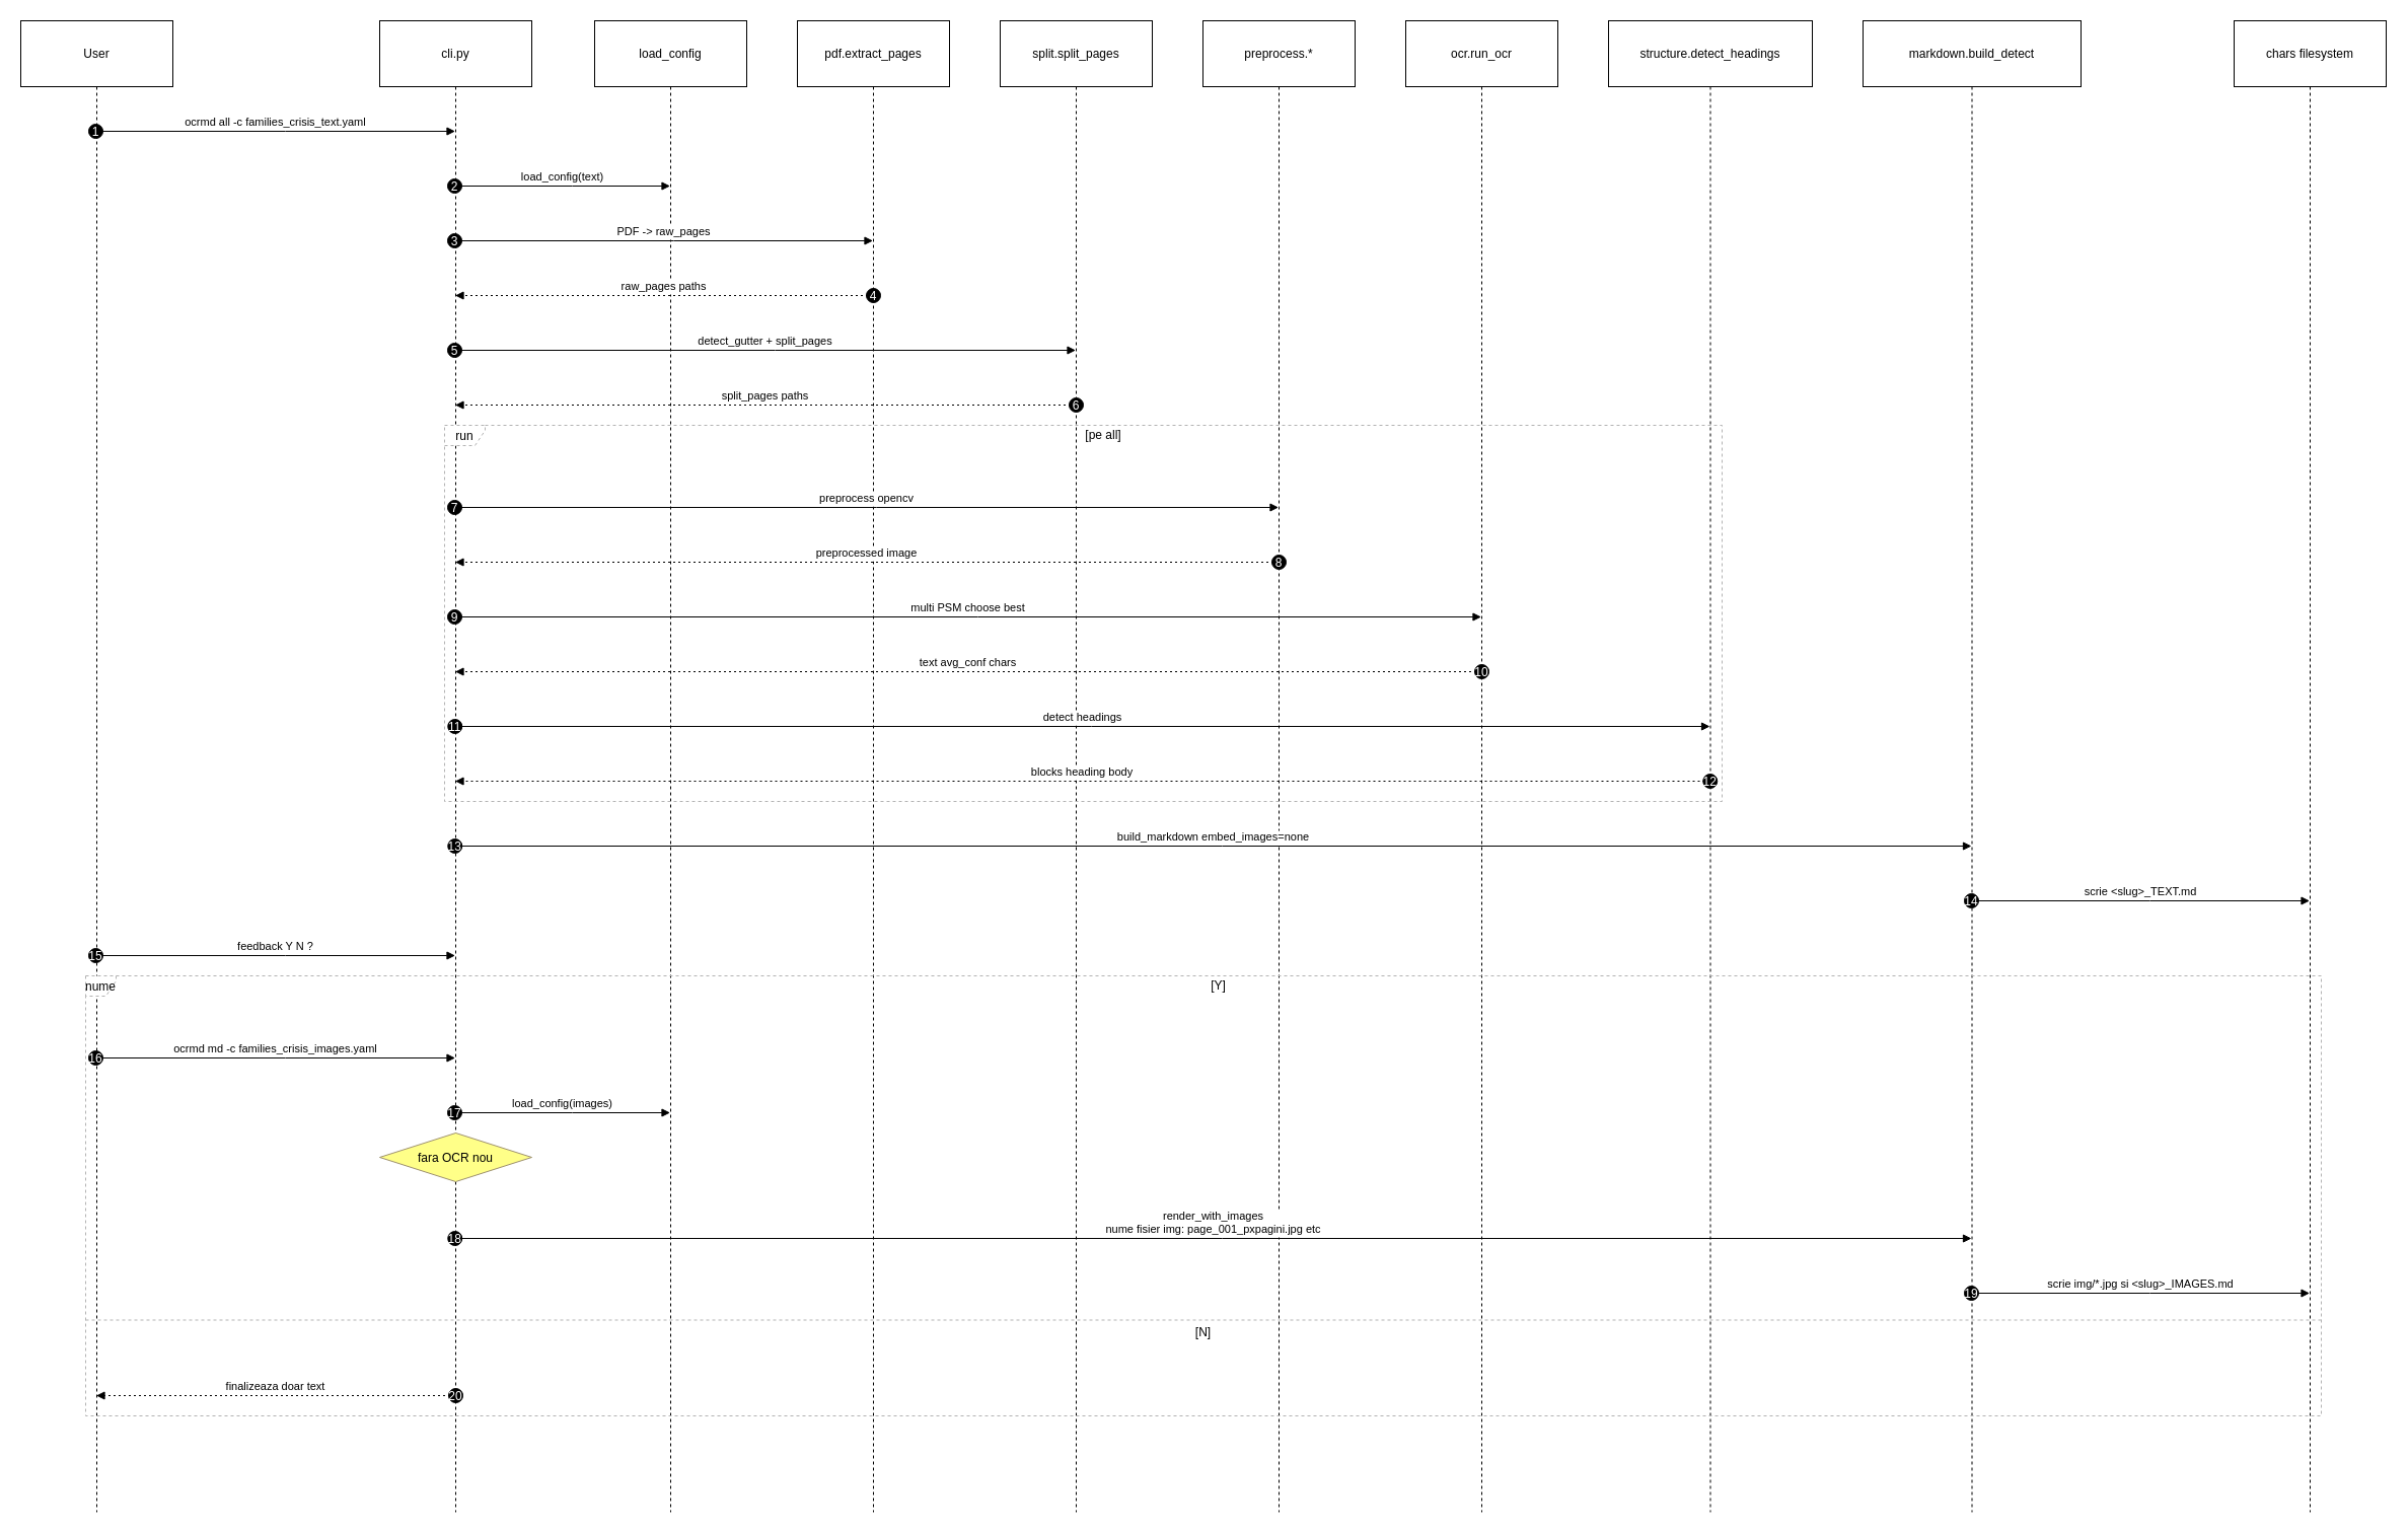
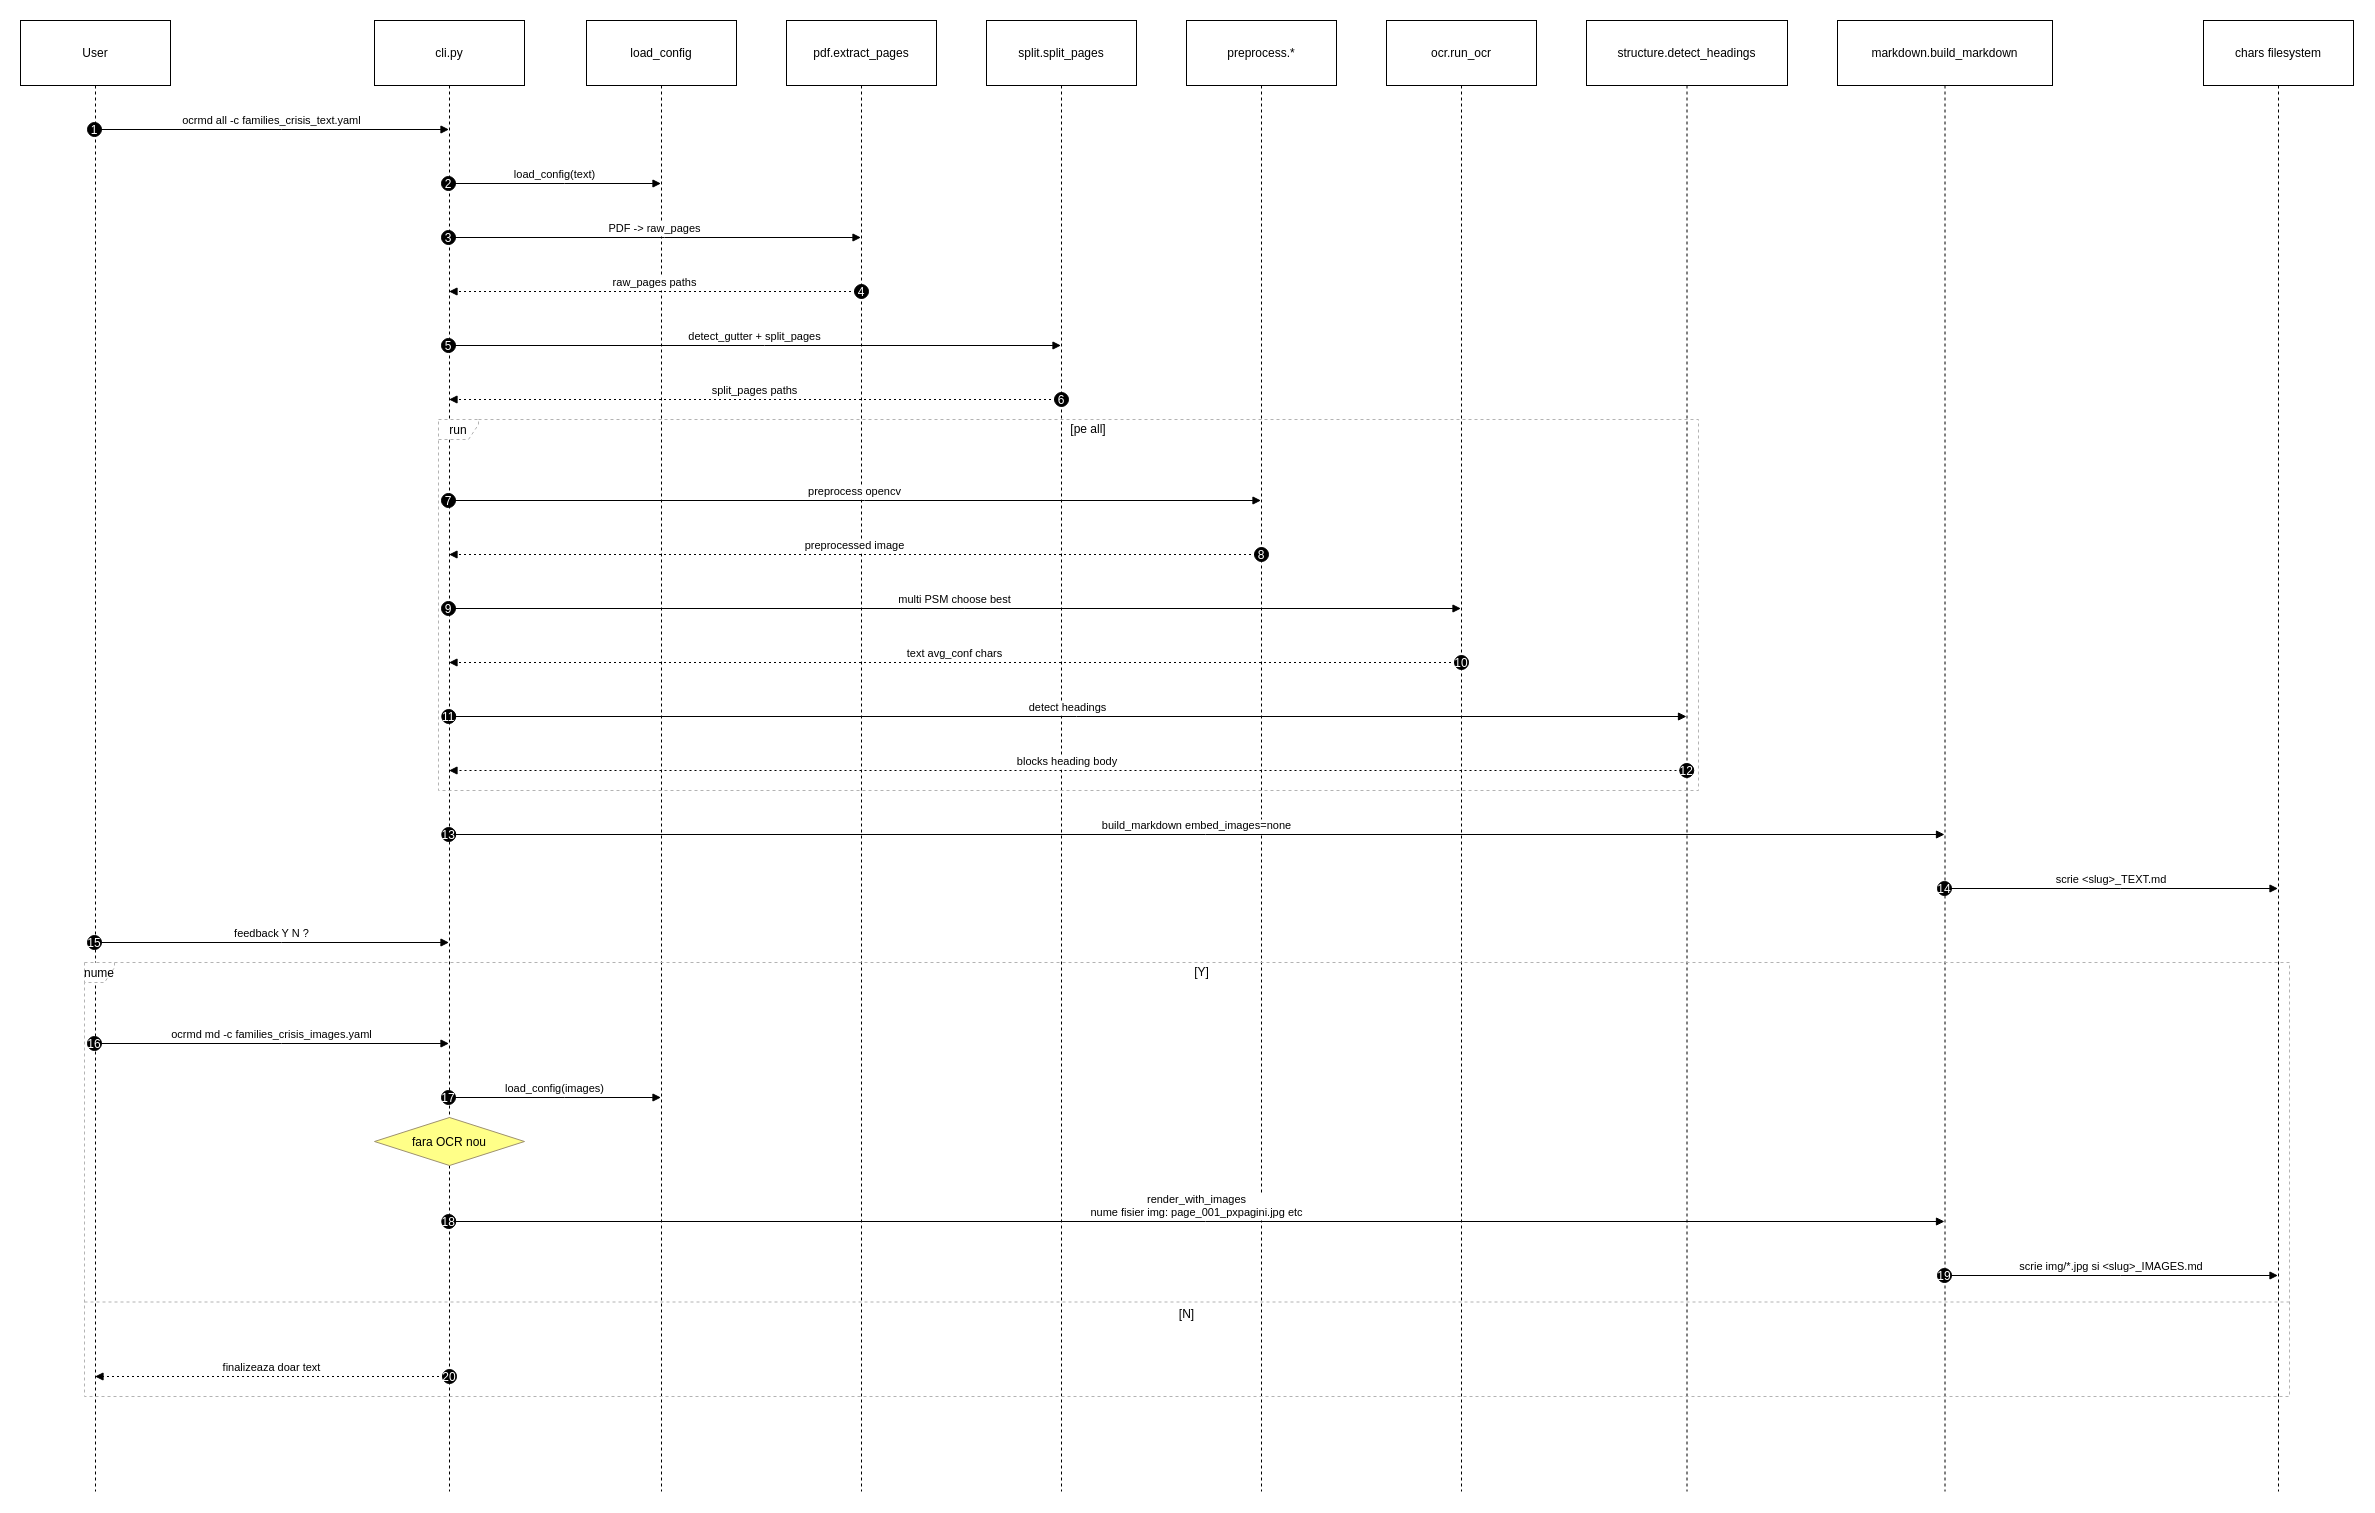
- <mxCell id="10" value="markdown.build_detect" style="shape=umlLifeline;perimeter=lifelinePerimeter;whiteSpace=wrap;container=1;dropTarget=0;collapsible=0;recursiveResize=0;outlineConnect=0;portConstraint=eastwest;newEdgeStyle={&quot;edgeStyle&quot;:&quot;elbowEdgeStyle&quot;,&quot;elbow&quot;:&quot;vertical&quot;,&quot;curved&quot;:0,&quot;rounded&quot;:0};size=65;" vertex="1" parent="1"><mxGeometry x="1837" y="20" width="215" height="1471" as="geometry" /></mxCell>
+ <mxCell id="10" value="markdown.build_markdown" style="shape=umlLifeline;perimeter=lifelinePerimeter;whiteSpace=wrap;container=1;dropTarget=0;collapsible=0;recursiveResize=0;outlineConnect=0;portConstraint=eastwest;newEdgeStyle={&quot;edgeStyle&quot;:&quot;elbowEdgeStyle&quot;,&quot;elbow&quot;:&quot;vertical&quot;,&quot;curved&quot;:0,&quot;rounded&quot;:0};size=65;" vertex="1" parent="1"><mxGeometry x="1837" y="20" width="215" height="1471" as="geometry" /></mxCell>
